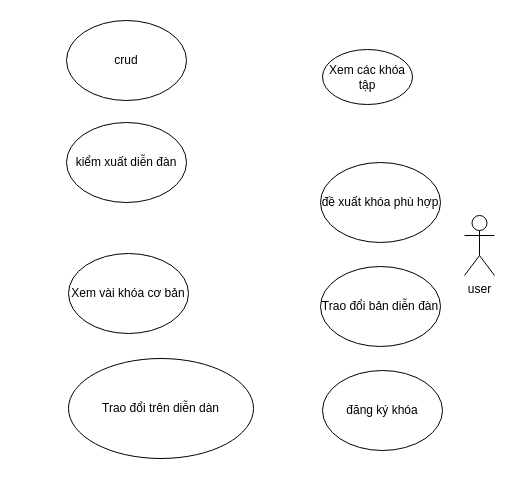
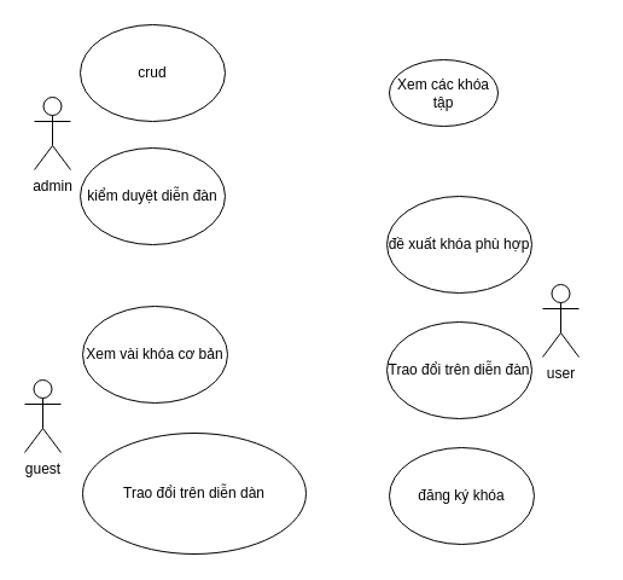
+ <mxCell id="2" value="admin" style="shape=umlActor;verticalLabelPosition=bottom;verticalAlign=top;html=1;outlineConnect=0;" vertex="1" parent="1"><mxGeometry x="28" y="80" width="30" height="60" as="geometry" /></mxCell>
- <mxCell id="4" value="kiểm xuất diễn đàn" style="ellipse;whiteSpace=wrap;html=1;" vertex="1" parent="1"><mxGeometry x="66" y="122" width="120" height="80" as="geometry" /></mxCell>
+ <mxCell id="4" value="kiểm duyệt diễn đàn" style="ellipse;whiteSpace=wrap;html=1;" vertex="1" parent="1"><mxGeometry x="66" y="122" width="120" height="80" as="geometry" /></mxCell>
- <mxCell id="6" value="user" style="shape=umlActor;verticalLabelPosition=bottom;verticalAlign=top;html=1;outlineConnect=0;" vertex="1" parent="1"><mxGeometry x="464" y="215" width="30" height="60" as="geometry" /></mxCell>
+ <mxCell id="6" value="user" style="shape=umlActor;verticalLabelPosition=bottom;verticalAlign=top;html=1;outlineConnect=0;" vertex="1" parent="1"><mxGeometry x="449" y="235" width="30" height="60" as="geometry" /></mxCell>
- <mxCell id="9" value="Trao đổi bản diễn đàn" style="ellipse;whiteSpace=wrap;html=1;" vertex="1" parent="1"><mxGeometry x="320" y="266" width="120" height="80" as="geometry" /></mxCell>
+ <mxCell id="9" value="Trao đổi trên diễn đàn" style="ellipse;whiteSpace=wrap;html=1;" vertex="1" parent="1"><mxGeometry x="320" y="266" width="120" height="80" as="geometry" /></mxCell>
+ <mxCell id="7" value="guest" style="shape=umlActor;verticalLabelPosition=bottom;verticalAlign=top;html=1;outlineConnect=0;" vertex="1" parent="1"><mxGeometry x="20" y="314" width="30" height="60" as="geometry" /></mxCell>
